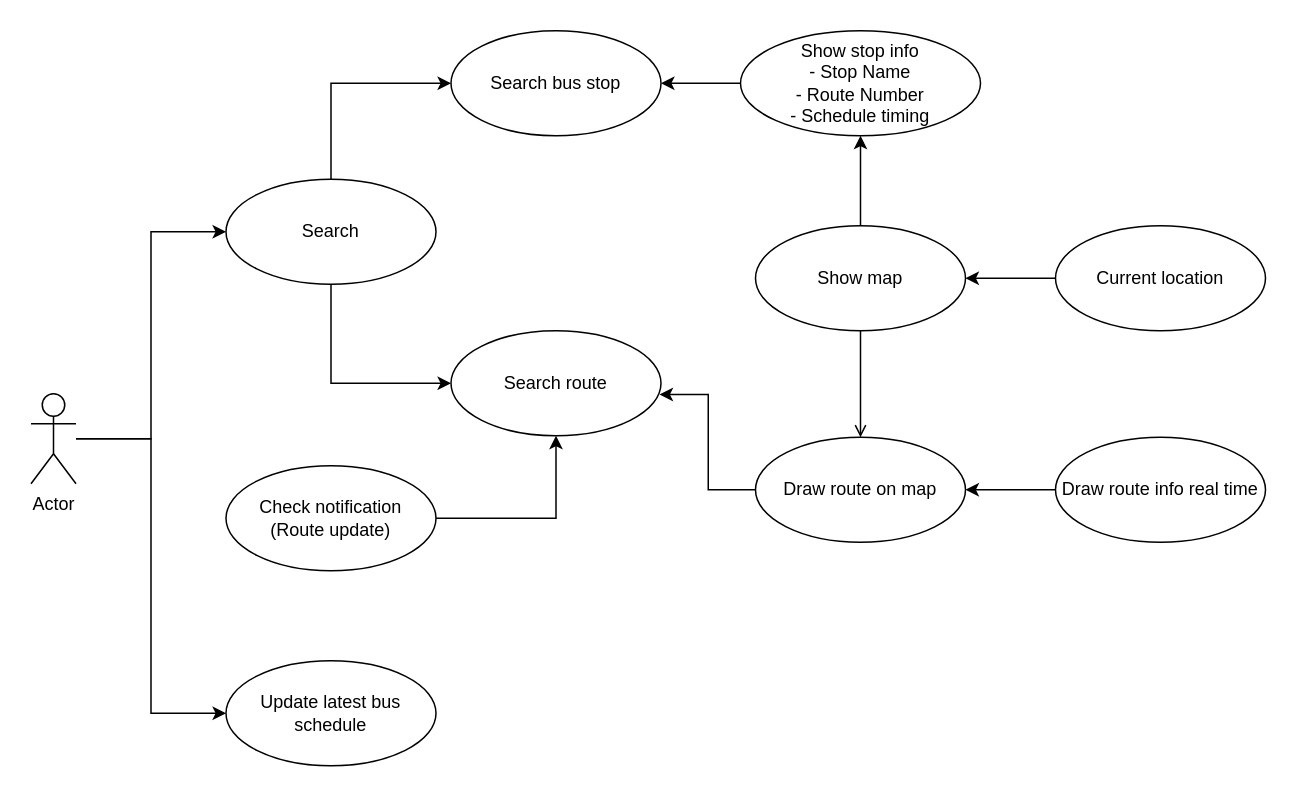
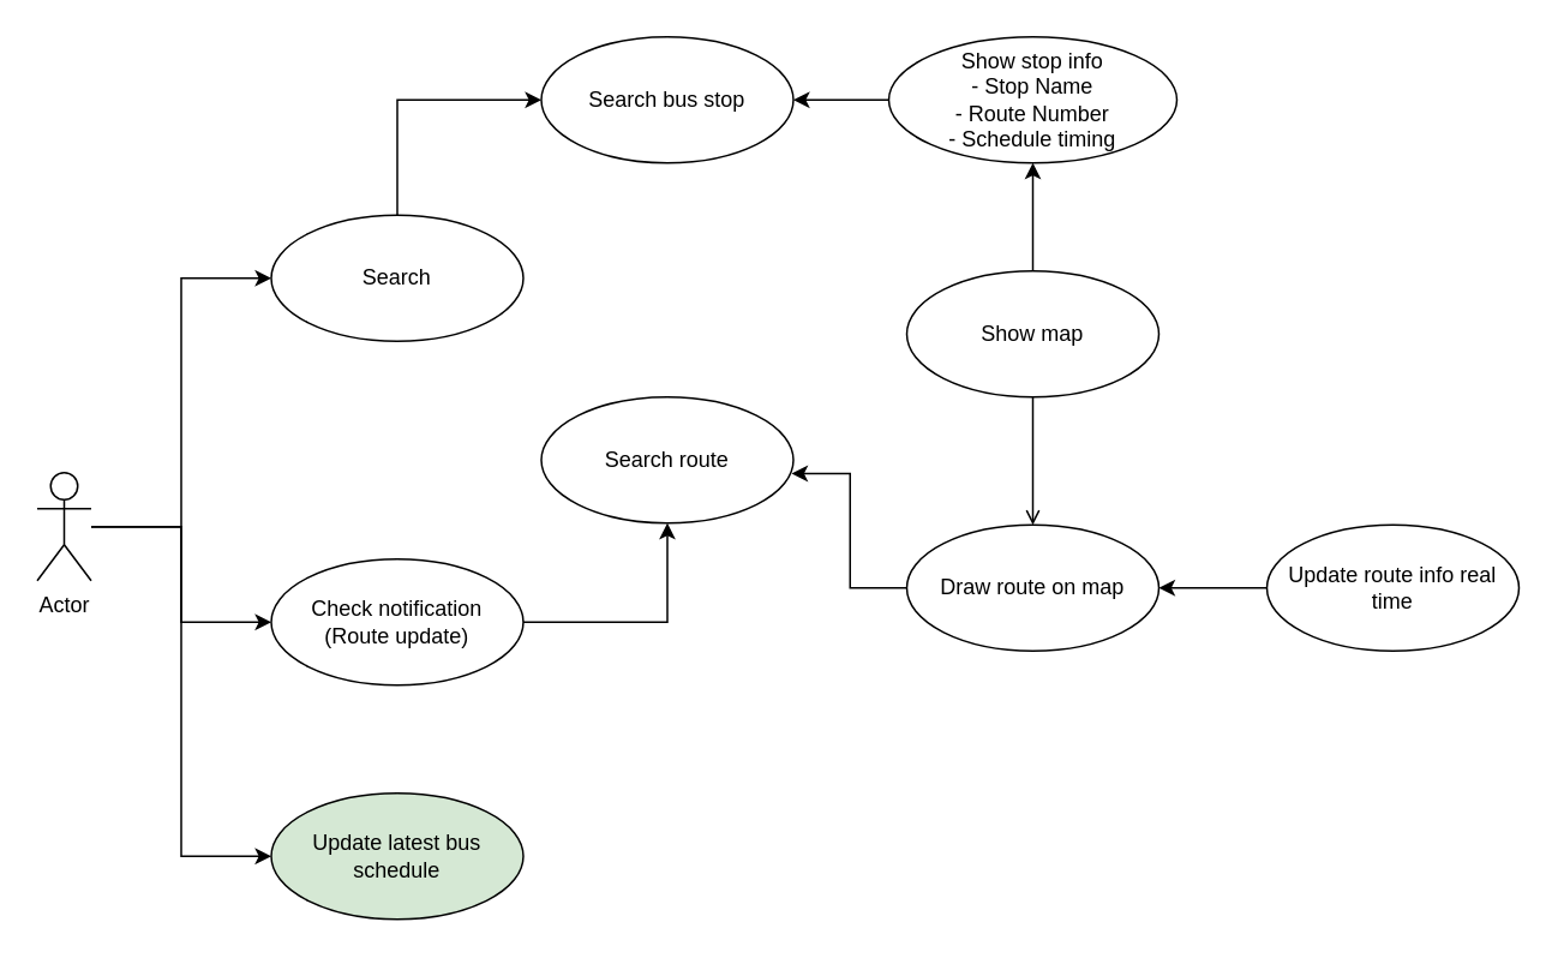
- <mxCell id="23" style="edgeStyle=orthogonalEdgeStyle;rounded=0;orthogonalLoop=1;jettySize=auto;html=1;entryX=1;entryY=0.5;entryDx=0;entryDy=0;" edge="1" parent="1" source="24" target="22"><mxGeometry relative="1" as="geometry" /></mxCell>
- <mxCell id="24" value="Current location" style="ellipse;whiteSpace=wrap;html=1;shadow=0;sketch=0;" vertex="1" parent="1"><mxGeometry x="703" y="150" width="140" height="70" as="geometry" /></mxCell>
- <mxCell id="8" style="edgeStyle=orthogonalEdgeStyle;rounded=0;orthogonalLoop=1;jettySize=auto;html=1;entryX=0;entryY=0.5;entryDx=0;entryDy=0;exitX=0.5;exitY=1;exitDx=0;exitDy=0;" edge="1" parent="1" source="9" target="10"><mxGeometry relative="1" as="geometry" /></mxCell>
- <mxCell id="19" value="Draw route info real time" style="ellipse;whiteSpace=wrap;html=1;shadow=0;sketch=0;" vertex="1" parent="1"><mxGeometry x="703" y="291" width="140" height="70" as="geometry" /></mxCell>
+ <mxCell id="19" value="Update route info real time" style="ellipse;whiteSpace=wrap;html=1;shadow=0;sketch=0;" vertex="1" parent="1"><mxGeometry x="703" y="291" width="140" height="70" as="geometry" /></mxCell>
+ <mxCell id="3" style="edgeStyle=orthogonalEdgeStyle;rounded=0;orthogonalLoop=1;jettySize=auto;html=1;entryX=0;entryY=0.5;entryDx=0;entryDy=0;" edge="1" parent="1" source="5" target="12"><mxGeometry relative="1" as="geometry" /></mxCell>
- <mxCell id="13" value="Update latest bus schedule" style="ellipse;whiteSpace=wrap;html=1;shadow=0;sketch=0;" vertex="1" parent="1"><mxGeometry x="150" y="440" width="140" height="70" as="geometry" /></mxCell>
+ <mxCell id="13" value="Update latest bus schedule" style="ellipse;whiteSpace=wrap;html=1;shadow=0;sketch=0;fillColor=#d5e8d4;" vertex="1" parent="1"><mxGeometry x="150" y="440" width="140" height="70" as="geometry" /></mxCell>
